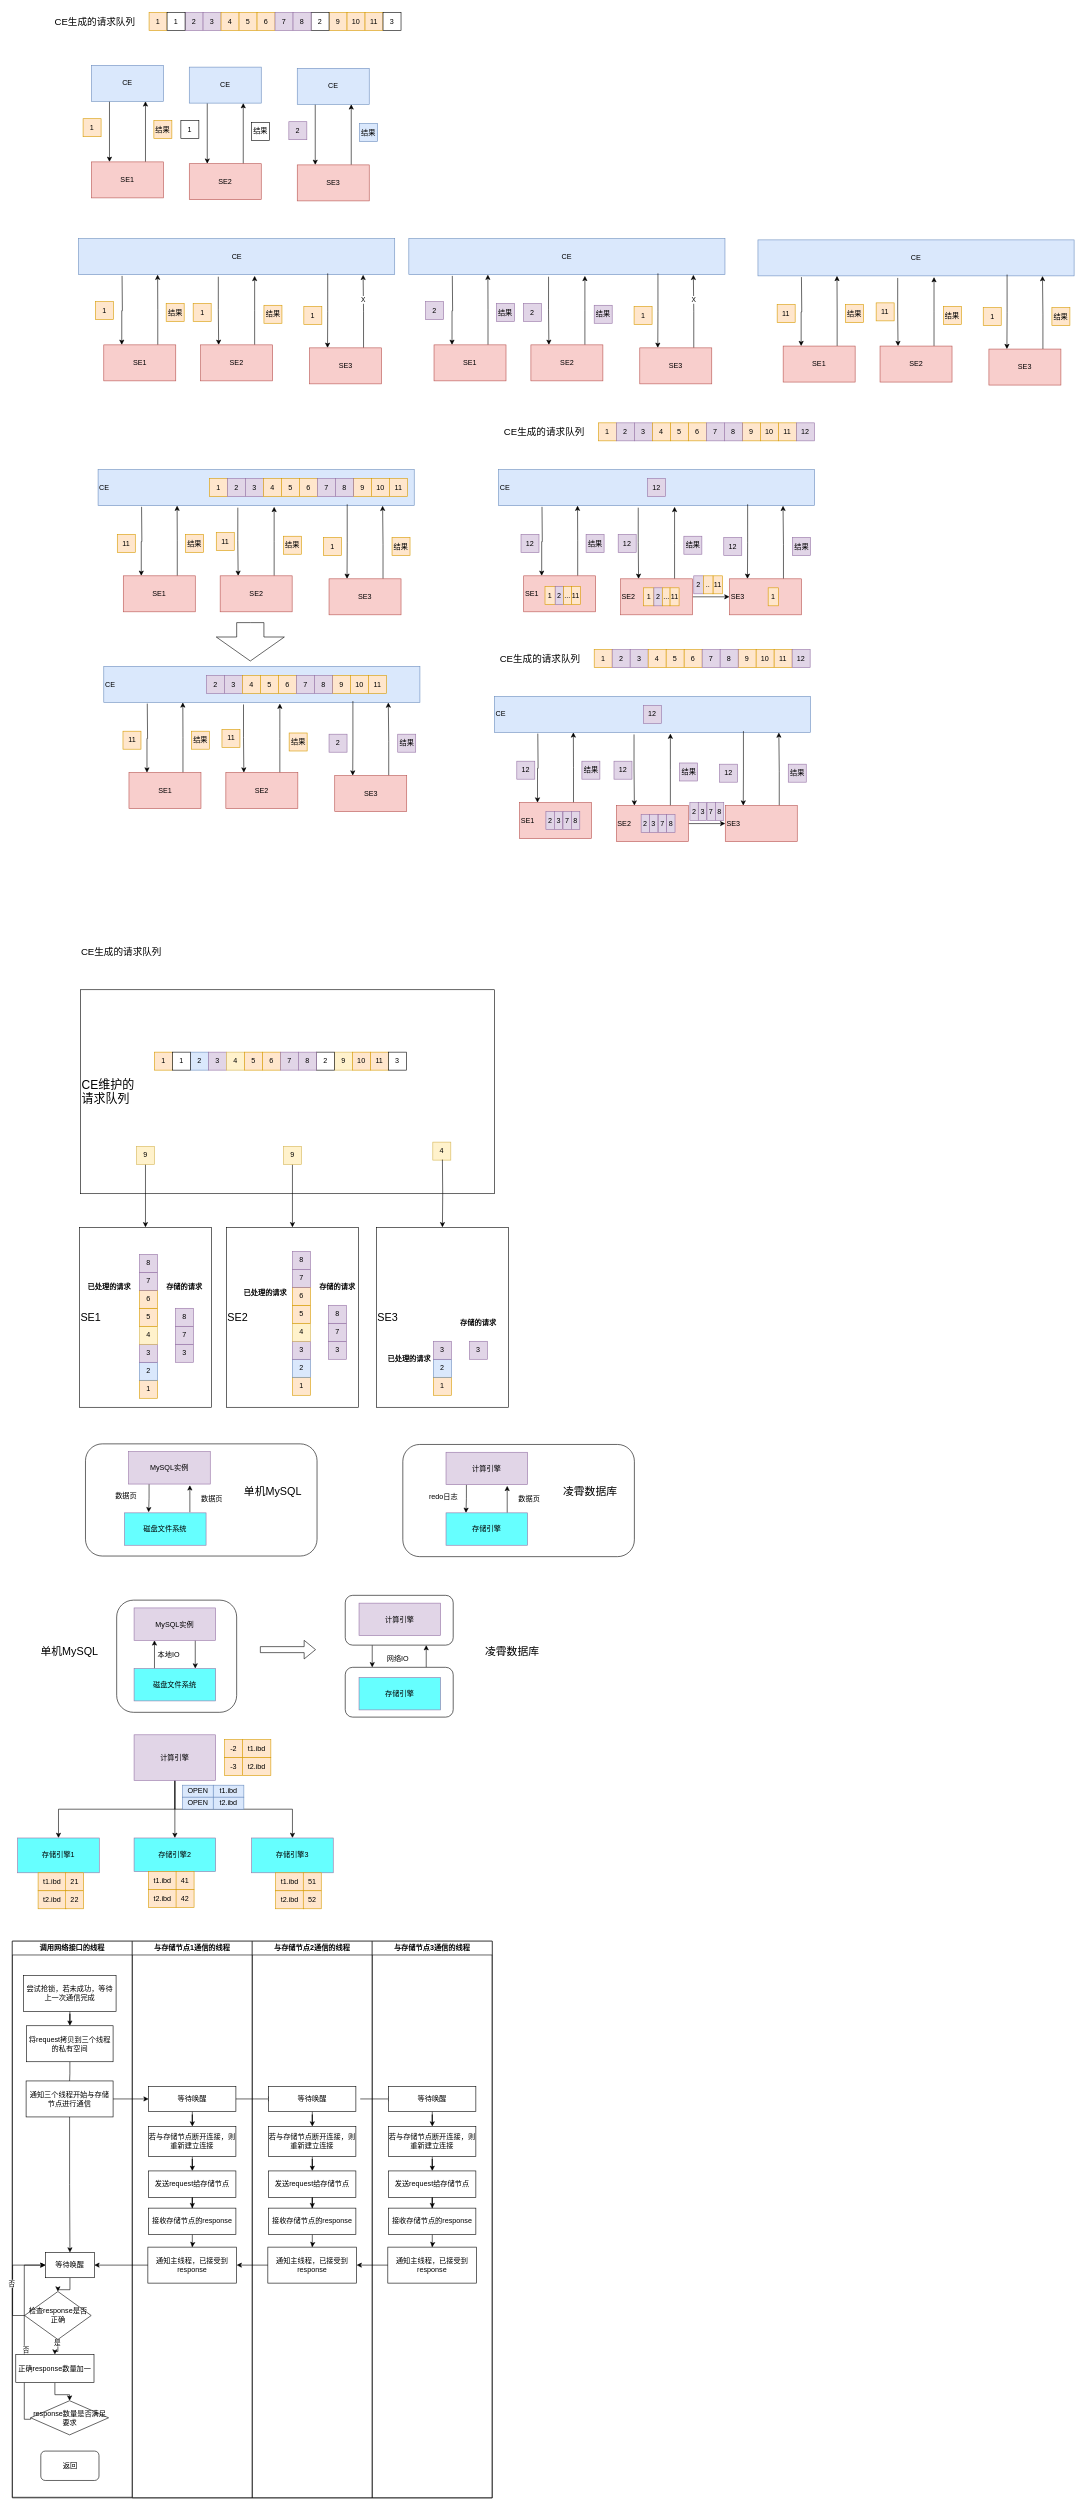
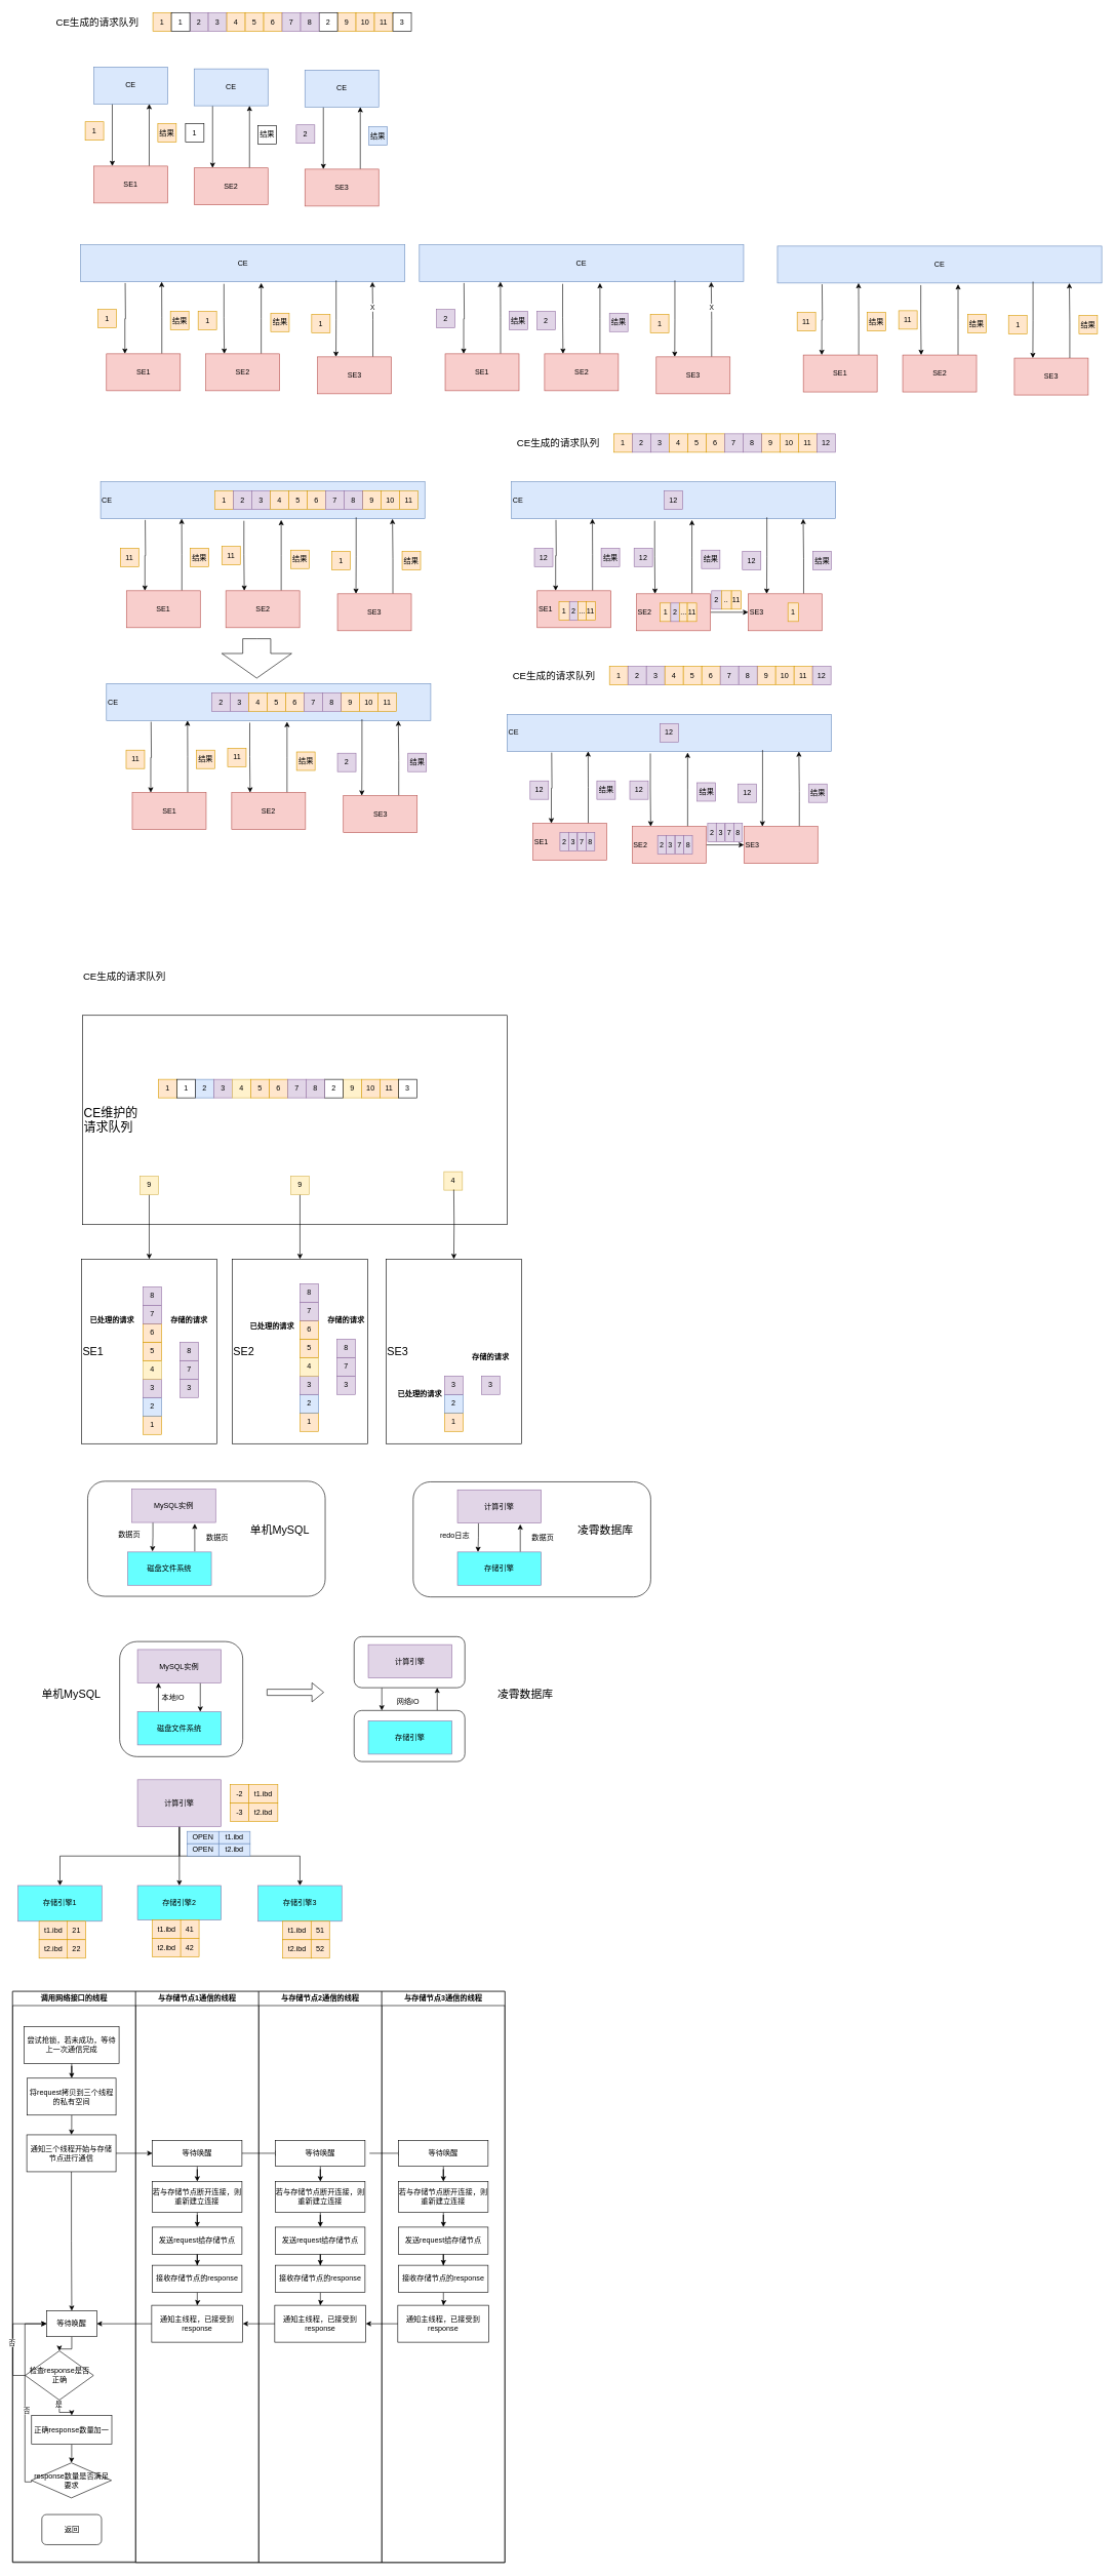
- <mxCell id="273" value="" style="edgeStyle=orthogonalEdgeStyle;rounded=0;orthogonalLoop=1;jettySize=auto;html=1;endArrow=none;" edge="1" parent="270" source="274" target="276"><mxGeometry relative="1" as="geometry" /></mxCell>
+ <mxCell id="273" value="" style="edgeStyle=orthogonalEdgeStyle;rounded=0;orthogonalLoop=1;jettySize=auto;html=1;" edge="1" parent="270" source="274" target="276"><mxGeometry relative="1" as="geometry" /></mxCell>
- <mxCell id="288" value="正确response数量加一" style="whiteSpace=wrap;html=1;rounded=0;" vertex="1" parent="270"><mxGeometry x="5.82" y="689" width="130.38" height="47" as="geometry" /></mxCell>
+ <mxCell id="288" value="正确response数量加一" style="whiteSpace=wrap;html=1;rounded=0;" vertex="1" parent="270"><mxGeometry x="30.82" y="689" width="130.38" height="47" as="geometry" /></mxCell>
